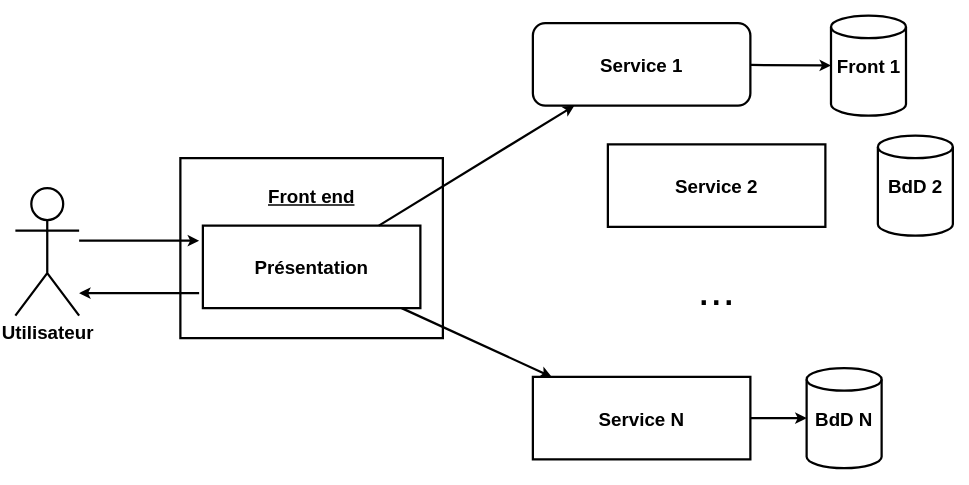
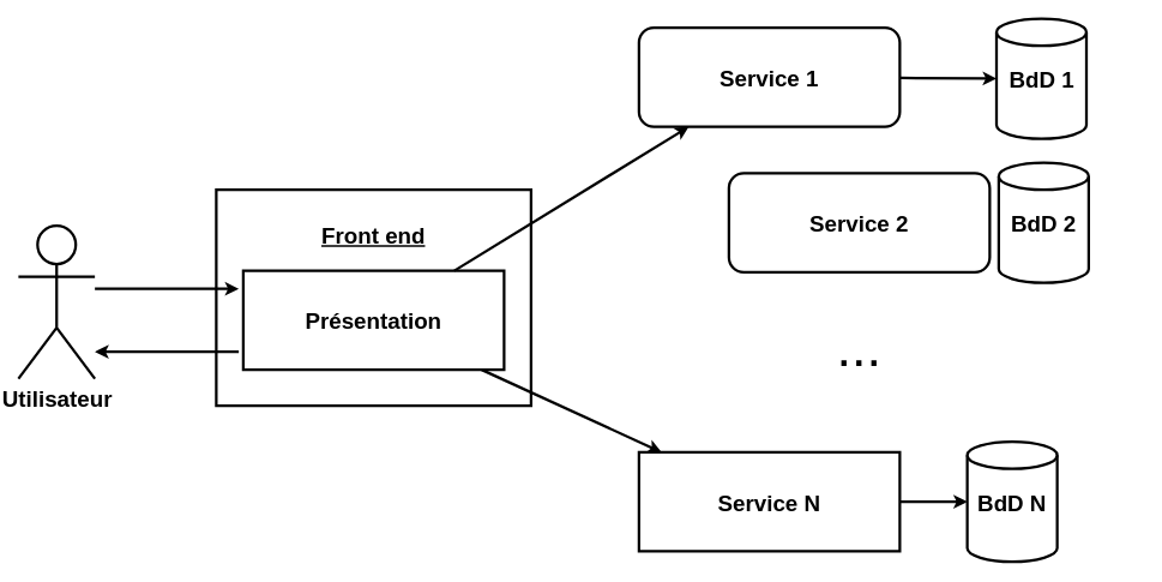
- <mxCell id="8" value="&lt;font style=&quot;font-size: 25px&quot;&gt;&lt;b style=&quot;font-size: 25px&quot;&gt;Front 1&lt;/b&gt;&lt;/font&gt;" style="shape=cylinder2;whiteSpace=wrap;html=1;boundedLbl=1;backgroundOutline=1;size=15;strokeWidth=3;fillColor=none;fontSize=25;aspect=fixed;" vertex="1" parent="1"><mxGeometry x="1107.5" y="20" width="100" height="133.33" as="geometry" /></mxCell>
+ <mxCell id="8" value="&lt;font style=&quot;font-size: 25px&quot;&gt;&lt;b style=&quot;font-size: 25px&quot;&gt;BdD 1&lt;/b&gt;&lt;/font&gt;" style="shape=cylinder2;whiteSpace=wrap;html=1;boundedLbl=1;backgroundOutline=1;size=15;strokeWidth=3;fillColor=none;fontSize=25;aspect=fixed;" vertex="1" parent="1"><mxGeometry x="1107.5" y="20" width="100" height="133.33" as="geometry" /></mxCell>
- <mxCell id="13" value="&lt;font style=&quot;font-size: 25px&quot;&gt;&lt;b style=&quot;font-size: 25px&quot;&gt;Service 2&lt;/b&gt;&lt;/font&gt;" style="rounded=0;whiteSpace=wrap;html=1;strokeWidth=3;fillColor=none;fontSize=25;" vertex="1" parent="1"><mxGeometry x="810" y="191.66" width="290" height="110" as="geometry" /></mxCell>
+ <mxCell id="13" value="&lt;font style=&quot;font-size: 25px&quot;&gt;&lt;b style=&quot;font-size: 25px&quot;&gt;Service 2&lt;/b&gt;&lt;/font&gt;" style="whiteSpace=wrap;html=1;strokeWidth=3;fillColor=none;fontSize=25;rounded=1;" vertex="1" parent="1"><mxGeometry x="810" y="191.66" width="290" height="110" as="geometry" /></mxCell>
- <mxCell id="14" value="&lt;font style=&quot;font-size: 25px&quot;&gt;&lt;b style=&quot;font-size: 25px&quot;&gt;BdD 2&lt;/b&gt;&lt;/font&gt;" style="shape=cylinder2;whiteSpace=wrap;html=1;boundedLbl=1;backgroundOutline=1;size=15;strokeWidth=3;fillColor=none;fontSize=25;aspect=fixed;" vertex="1" parent="1"><mxGeometry x="1170" y="180" width="100" height="133.33" as="geometry" /></mxCell>
+ <mxCell id="14" value="&lt;font style=&quot;font-size: 25px&quot;&gt;&lt;b style=&quot;font-size: 25px&quot;&gt;BdD 2&lt;/b&gt;&lt;/font&gt;" style="shape=cylinder2;whiteSpace=wrap;html=1;boundedLbl=1;backgroundOutline=1;size=15;strokeWidth=3;fillColor=none;fontSize=25;aspect=fixed;" vertex="1" parent="1"><mxGeometry x="1110" y="180" width="100" height="133.33" as="geometry" /></mxCell>
